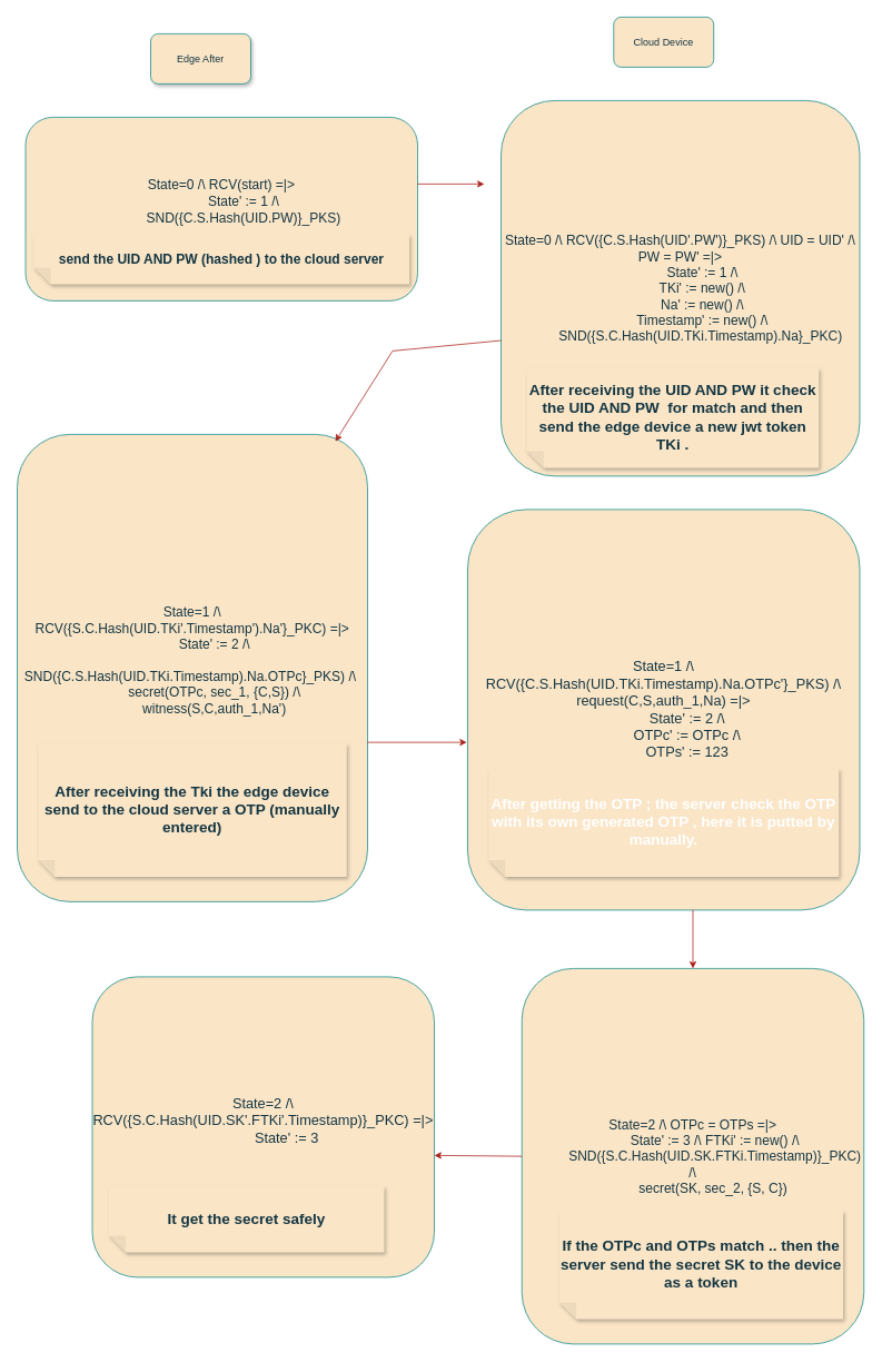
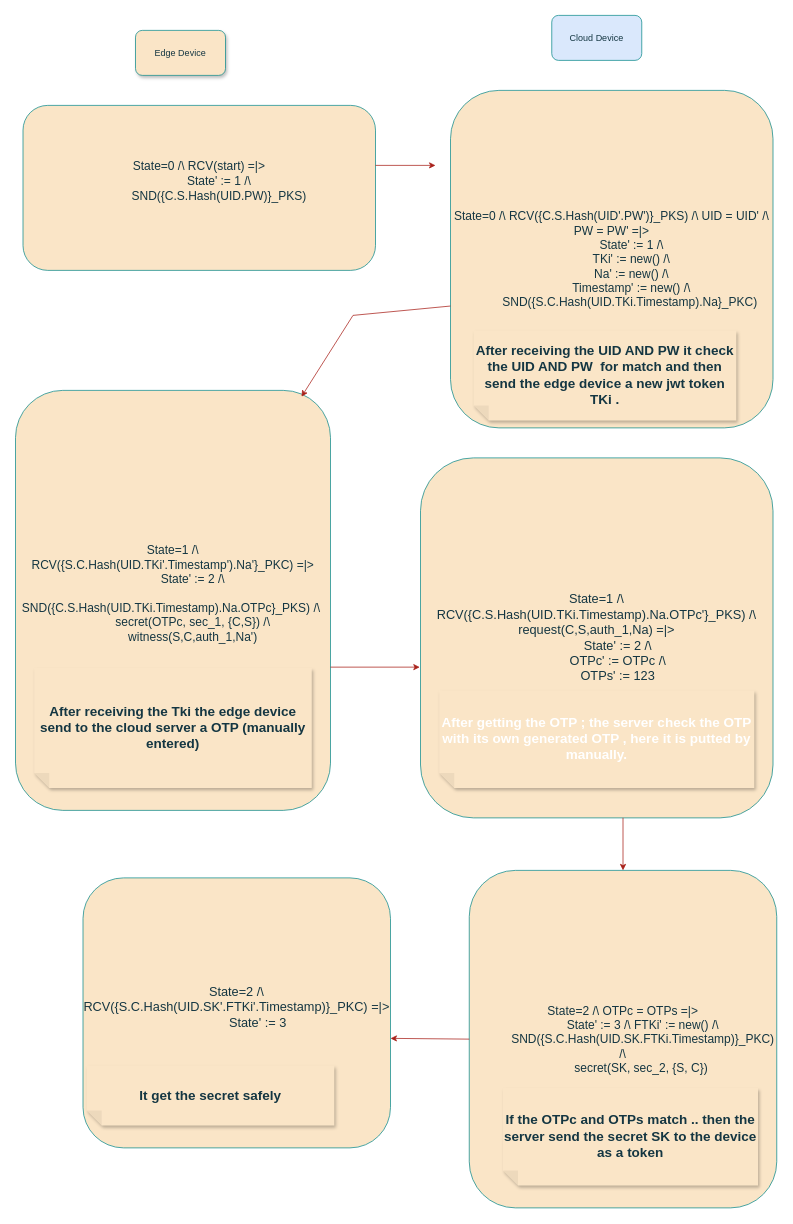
- <mxCell id="3" value="Cloud Device" style="rounded=1;whiteSpace=wrap;html=1;labelBackgroundColor=none;fillColor=#FAE5C7;strokeColor=#0F8B8D;fontColor=#143642;" parent="1" vertex="1"><mxGeometry x="735" y="20" width="120" height="60" as="geometry" /></mxCell>
+ <mxCell id="3" value="Cloud Device" style="rounded=1;whiteSpace=wrap;html=1;labelBackgroundColor=none;fillColor=#dae8fc;strokeColor=#0F8B8D;fontColor=#143642;" parent="1" vertex="1"><mxGeometry x="735" y="20" width="120" height="60" as="geometry" /></mxCell>
- <mxCell id="2" value="Edge After" style="rounded=1;whiteSpace=wrap;html=1;shadow=1;labelBackgroundColor=none;fillColor=#FAE5C7;strokeColor=#0F8B8D;fontColor=#143642;" parent="1" vertex="1"><mxGeometry x="180" y="40" width="120" height="60" as="geometry" /></mxCell>
+ <mxCell id="2" value="Edge Device" style="rounded=1;whiteSpace=wrap;html=1;shadow=1;labelBackgroundColor=none;fillColor=#FAE5C7;strokeColor=#0F8B8D;fontColor=#143642;" parent="1" vertex="1"><mxGeometry x="180" y="40" width="120" height="60" as="geometry" /></mxCell>
- <mxCell id="15" value="&lt;font size=&quot;3&quot;&gt;&lt;b&gt;send the UID AND PW (hashed ) to the cloud server&lt;/b&gt;&lt;/font&gt;" style="shape=note;whiteSpace=wrap;html=1;backgroundOutline=1;fontColor=#143642;darkOpacity=0.05;fillColor=#FAE5C7;strokeColor=none;fillStyle=solid;direction=west;gradientDirection=north;shadow=1;size=20;pointerEvents=1;labelBackgroundColor=none;" parent="1" vertex="1"><mxGeometry x="40" y="280" width="450" height="60" as="geometry" /></mxCell>
- <mxCell id="20" value="&lt;font style=&quot;font-size: 18px;&quot;&gt;&lt;b&gt;It get the secret safely&lt;/b&gt;&lt;/font&gt;" style="shape=note;whiteSpace=wrap;html=1;backgroundOutline=1;fontColor=#143642;darkOpacity=0.05;fillColor=#FAE5C7;strokeColor=none;fillStyle=solid;direction=west;gradientDirection=north;shadow=1;size=20;pointerEvents=1;labelBackgroundColor=none;" parent="1" vertex="1"><mxGeometry x="130" y="1420" width="330" height="80" as="geometry" /></mxCell>
+ <mxCell id="20" value="&lt;font style=&quot;font-size: 18px;&quot;&gt;&lt;b&gt;It get the secret safely&lt;/b&gt;&lt;/font&gt;" style="shape=note;whiteSpace=wrap;html=1;backgroundOutline=1;fontColor=#143642;darkOpacity=0.05;fillColor=#FAE5C7;strokeColor=none;fillStyle=solid;direction=west;gradientDirection=north;shadow=1;size=20;pointerEvents=1;labelBackgroundColor=none;" parent="1" vertex="1"><mxGeometry x="115" y="1420" width="330" height="80" as="geometry" /></mxCell>
